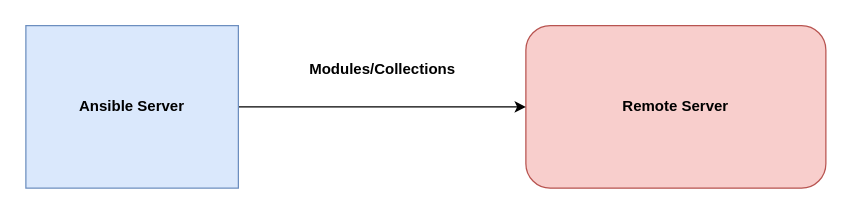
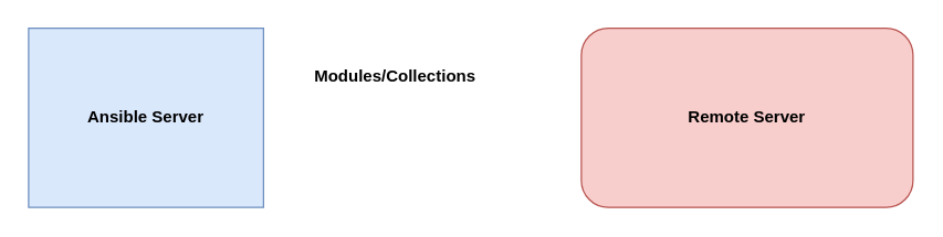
- <mxCell id="5" value="&lt;b&gt;Modules/Collections&lt;/b&gt;" style="text;html=1;align=center;verticalAlign=middle;resizable=0;points=[];autosize=1;strokeColor=none;fillColor=none;" vertex="1" parent="1"><mxGeometry x="235" y="40" width="140" height="30" as="geometry" /></mxCell>
+ <mxCell id="5" value="&lt;b&gt;Modules/Collections&lt;/b&gt;" style="text;html=1;align=center;verticalAlign=middle;resizable=0;points=[];autosize=1;strokeColor=none;fillColor=none;" vertex="1" parent="1"><mxGeometry x="215" y="40" width="140" height="30" as="geometry" /></mxCell>
- <mxCell id="3" style="edgeStyle=orthogonalEdgeStyle;rounded=0;orthogonalLoop=1;jettySize=auto;html=1;entryX=0;entryY=0.5;entryDx=0;entryDy=0;" edge="1" parent="1" source="4" target="2"><mxGeometry relative="1" as="geometry" /></mxCell>
